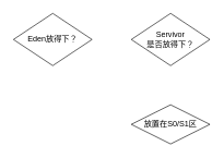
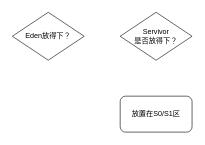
- <mxCell id="4" value="放置在S0/S1区" style="rhombus;whiteSpace=wrap;html=1;" vertex="1" parent="1"><mxGeometry x="200" y="160" width="120" height="60" as="geometry" /></mxCell>
+ <mxCell id="4" value="放置在S0/S1区" style="rounded=1;whiteSpace=wrap;html=1;" vertex="1" parent="1"><mxGeometry x="200" y="160" width="120" height="60" as="geometry" /></mxCell>
